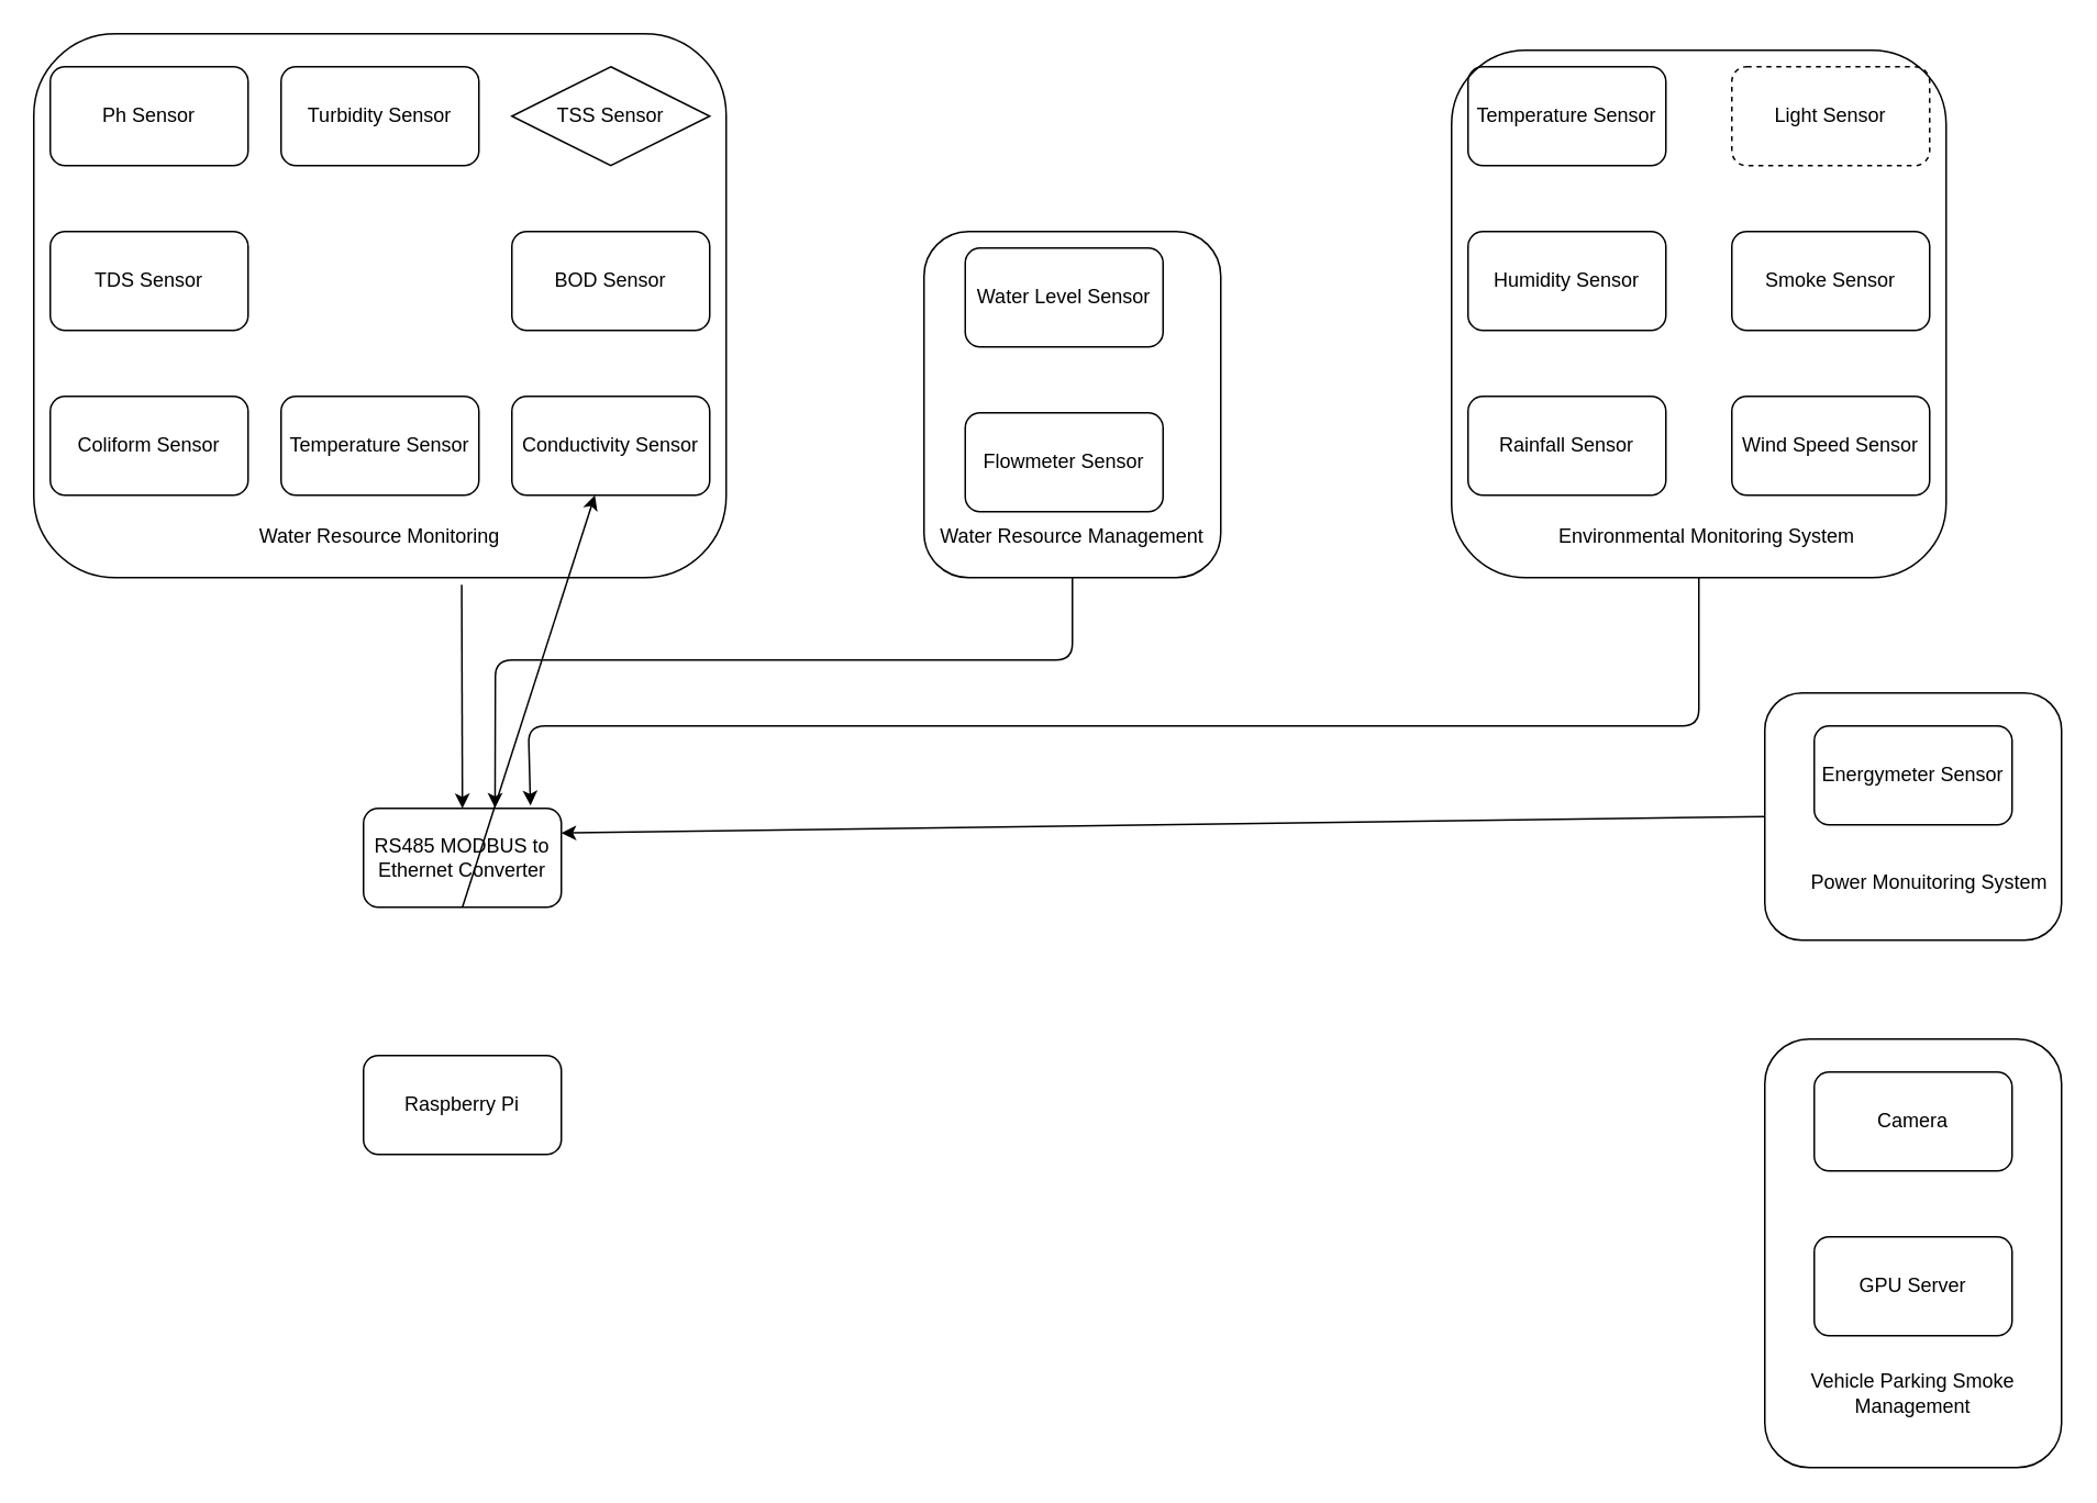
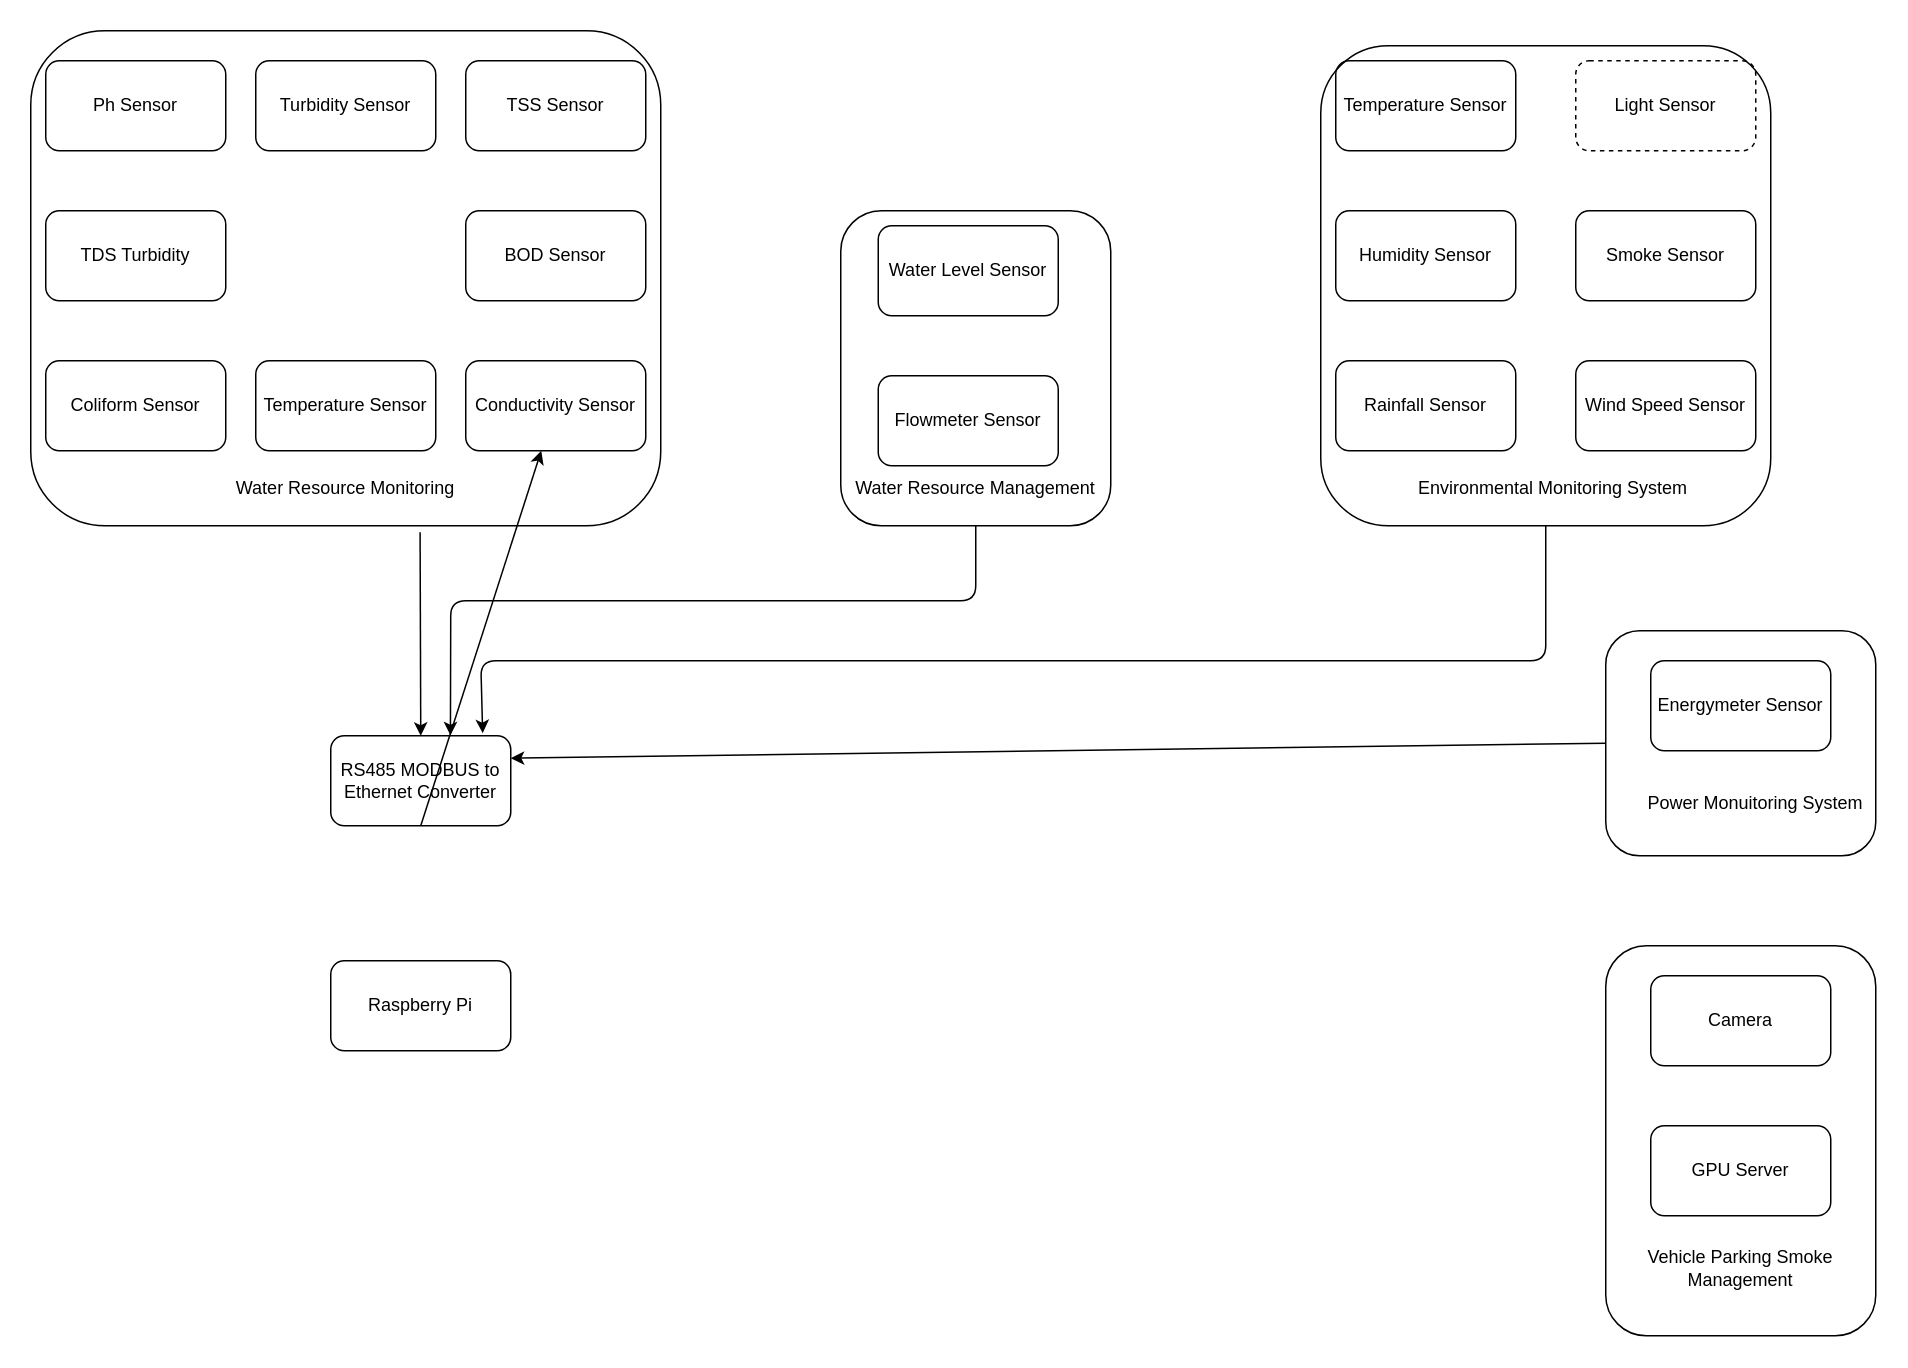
- <mxCell id="4" value="TSS Sensor" style="rhombus;whiteSpace=wrap;html=1;fillColor=none;" parent="1" vertex="1"><mxGeometry x="310" y="40" width="120" height="60" as="geometry" /></mxCell>
+ <mxCell id="4" value="TSS Sensor" style="rounded=1;whiteSpace=wrap;html=1;fillColor=none;" parent="1" vertex="1"><mxGeometry x="310" y="40" width="120" height="60" as="geometry" /></mxCell>
- <mxCell id="5" value="TDS Sensor" style="rounded=1;whiteSpace=wrap;html=1;fillColor=none;" parent="1" vertex="1"><mxGeometry x="30" y="140" width="120" height="60" as="geometry" /></mxCell>
+ <mxCell id="5" value="TDS Turbidity" style="rounded=1;whiteSpace=wrap;html=1;fillColor=none;" parent="1" vertex="1"><mxGeometry x="30" y="140" width="120" height="60" as="geometry" /></mxCell>
